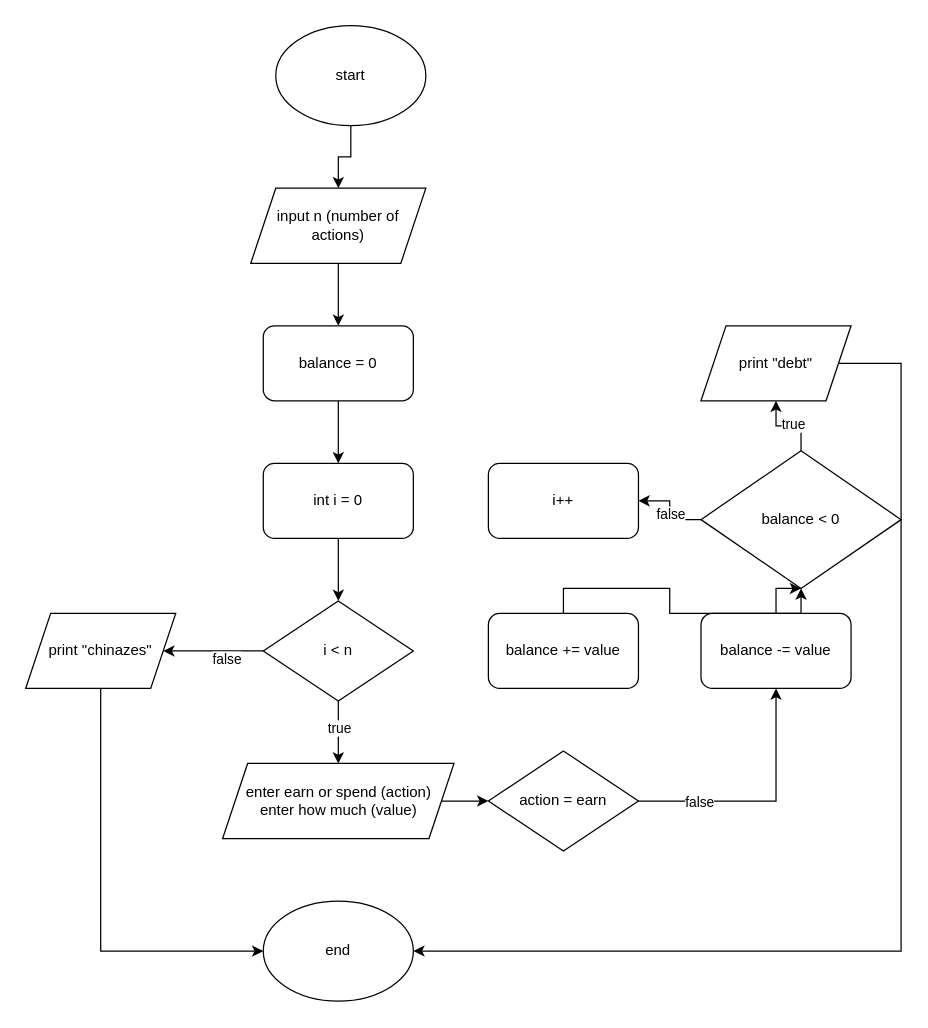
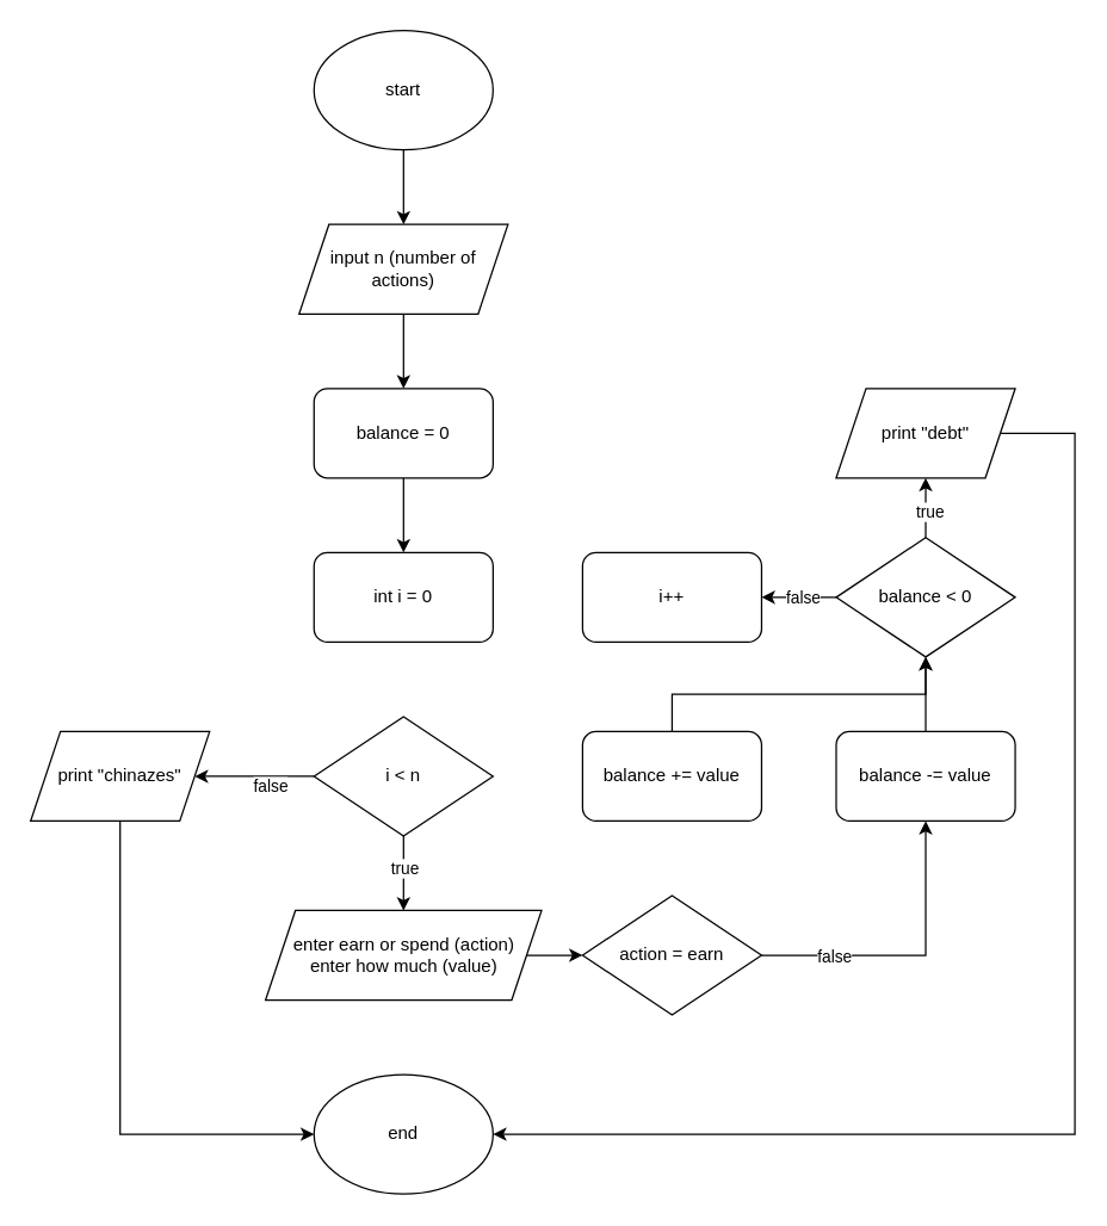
- <mxCell id="3" value="start" style="ellipse;whiteSpace=wrap;html=1;" vertex="1" parent="1"><mxGeometry x="220" y="20" width="120" height="80" as="geometry" /></mxCell>
+ <mxCell id="3" value="start" style="ellipse;whiteSpace=wrap;html=1;" vertex="1" parent="1"><mxGeometry x="210" y="20" width="120" height="80" as="geometry" /></mxCell>
- <mxCell id="28" value="balance &amp;lt; 0" style="rhombus;whiteSpace=wrap;html=1;" vertex="1" parent="1"><mxGeometry x="560" y="360" width="160" height="110" as="geometry" /></mxCell>
+ <mxCell id="28" value="balance &amp;lt; 0" style="rhombus;whiteSpace=wrap;html=1;" vertex="1" parent="1"><mxGeometry x="560" y="360" width="120" height="80" as="geometry" /></mxCell>
- <mxCell id="8" style="edgeStyle=orthogonalEdgeStyle;rounded=0;orthogonalLoop=1;jettySize=auto;html=1;entryX=0.5;entryY=0;entryDx=0;entryDy=0;" edge="1" parent="1" source="9" target="14"><mxGeometry relative="1" as="geometry" /></mxCell>
